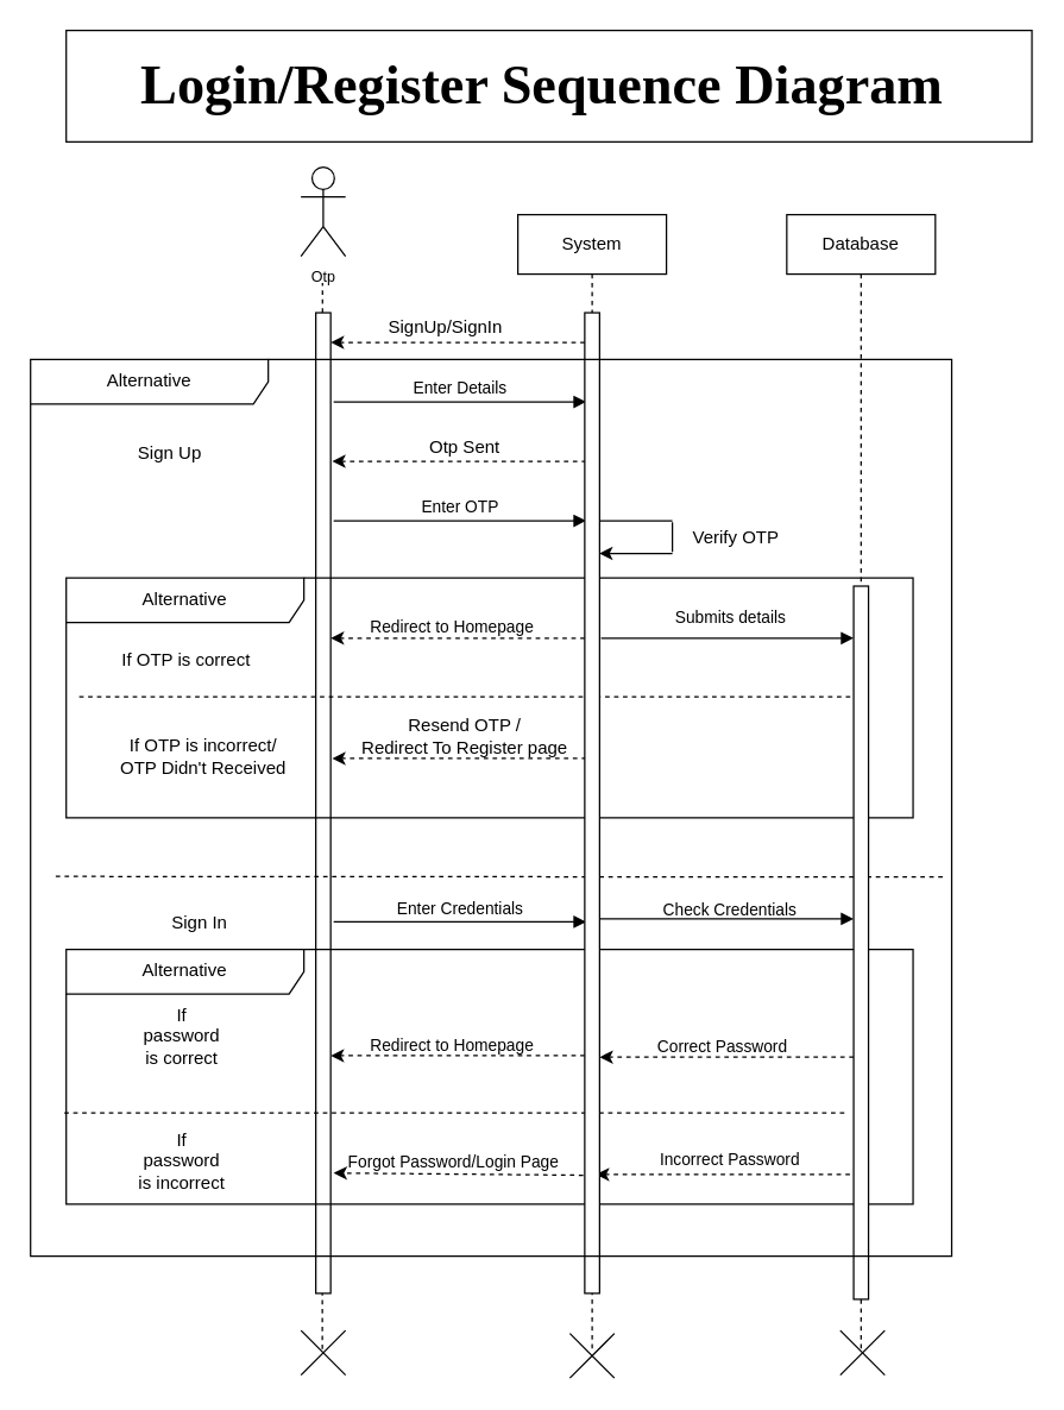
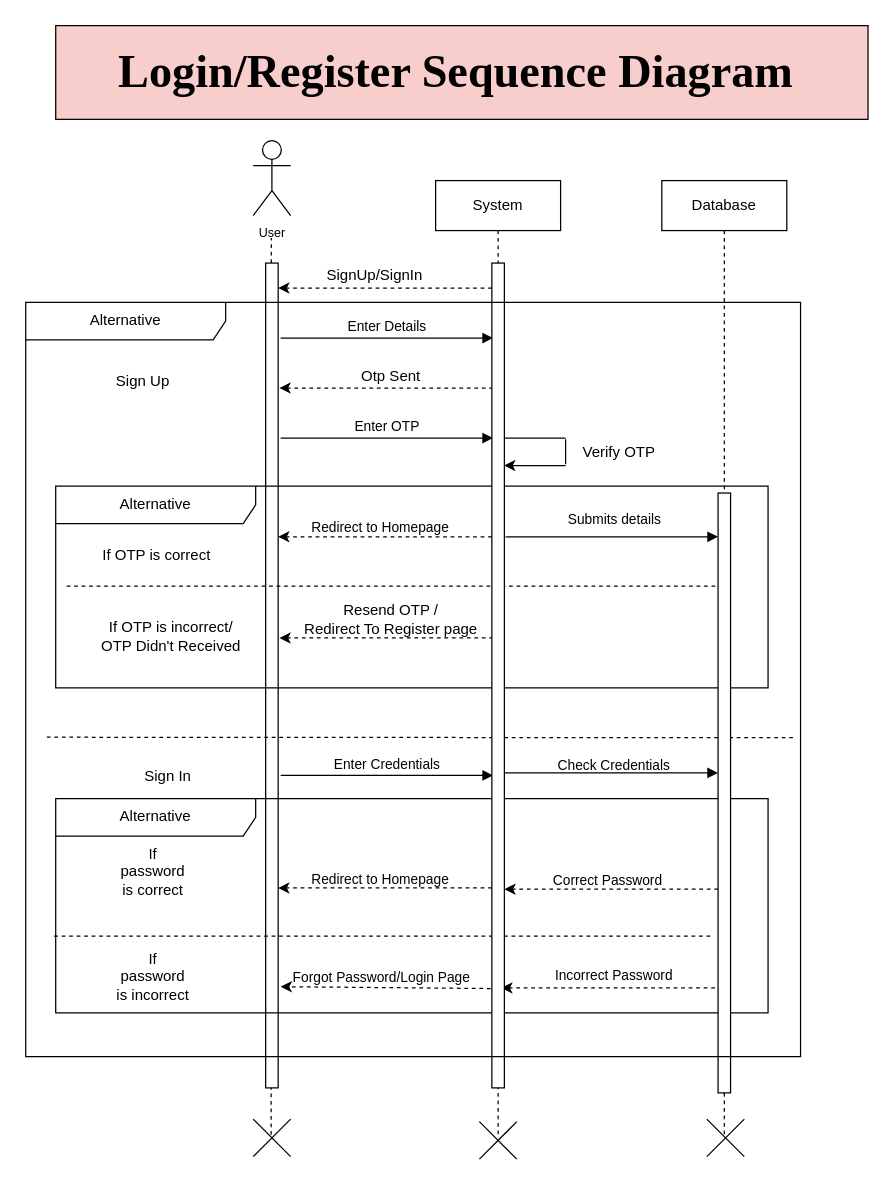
- <mxCell id="11" value="&lt;font size=&quot;1&quot; face=&quot;Comic Sans MS&quot; style=&quot;&quot;&gt;&lt;b style=&quot;font-size: 37px;&quot;&gt;Login/Register Sequence Diagram&amp;nbsp;&lt;/b&gt;&lt;/font&gt;" style="rounded=0;whiteSpace=wrap;html=1;" parent="1" vertex="1"><mxGeometry x="44" y="20" width="650" height="75" as="geometry" /></mxCell>
+ <mxCell id="11" value="&lt;font size=&quot;1&quot; face=&quot;Comic Sans MS&quot; style=&quot;&quot;&gt;&lt;b style=&quot;font-size: 37px;&quot;&gt;Login/Register Sequence Diagram&amp;nbsp;&lt;/b&gt;&lt;/font&gt;" style="rounded=0;whiteSpace=wrap;html=1;fillColor=#f8cecc;" parent="1" vertex="1"><mxGeometry x="44" y="20" width="650" height="75" as="geometry" /></mxCell>
- <mxCell id="13" value="&lt;font style=&quot;font-size: 10px;&quot;&gt;Otp&lt;/font&gt;" style="shape=umlActor;verticalLabelPosition=bottom;verticalAlign=top;html=1;outlineConnect=0;" parent="1" vertex="1"><mxGeometry x="202" y="112" width="30" height="60" as="geometry" /></mxCell>
+ <mxCell id="13" value="&lt;font style=&quot;font-size: 10px;&quot;&gt;User&lt;/font&gt;" style="shape=umlActor;verticalLabelPosition=bottom;verticalAlign=top;html=1;outlineConnect=0;" parent="1" vertex="1"><mxGeometry x="202" y="112" width="30" height="60" as="geometry" /></mxCell>
